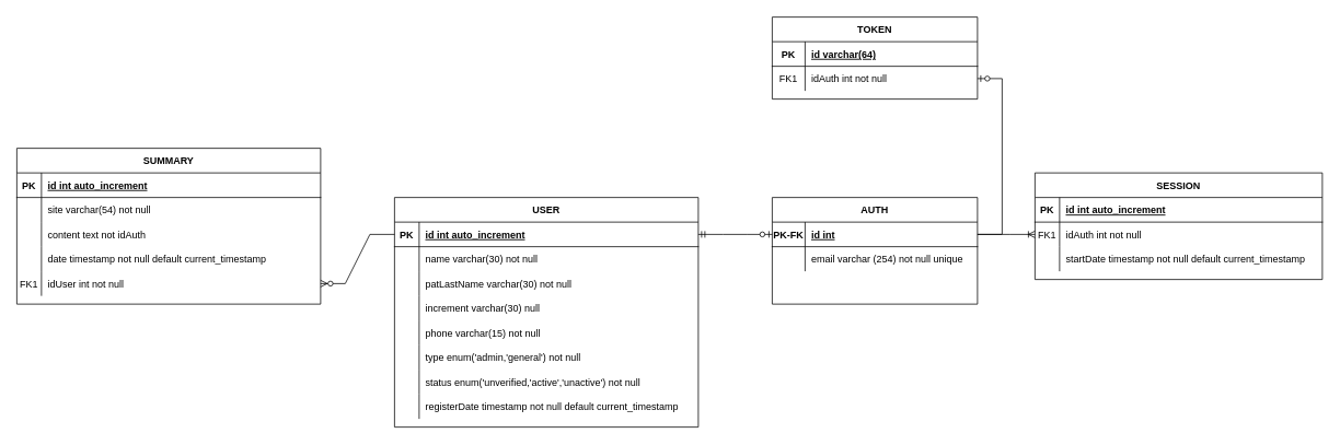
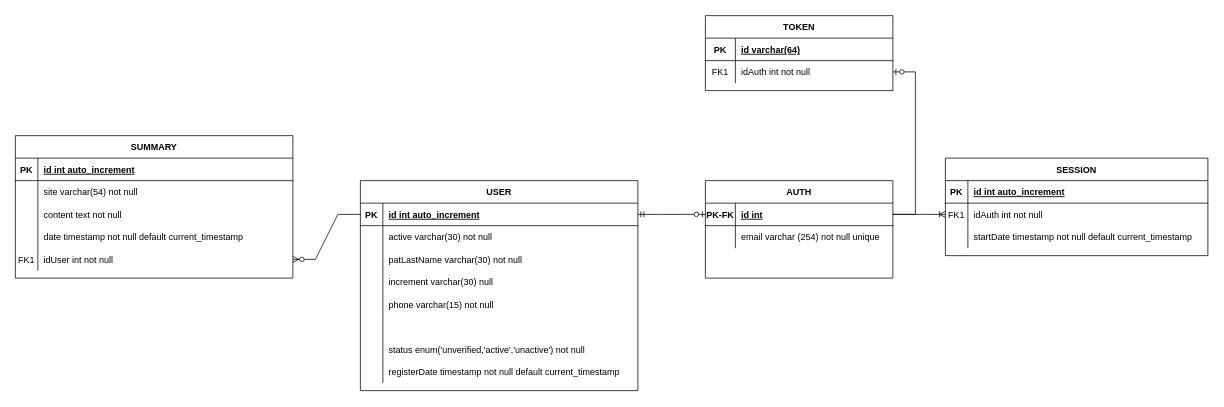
- <mxCell id="65" value="content text not idAuth" style="shape=partialRectangle;overflow=hidden;connectable=0;fillColor=none;top=0;left=0;bottom=0;right=0;align=left;spacingLeft=6;" vertex="1" parent="63"><mxGeometry x="30" width="340" height="30" as="geometry"><mxRectangle width="340" height="30" as="alternateBounds" /></mxGeometry></mxCell>
+ <mxCell id="65" value="content text not null" style="shape=partialRectangle;overflow=hidden;connectable=0;fillColor=none;top=0;left=0;bottom=0;right=0;align=left;spacingLeft=6;" vertex="1" parent="63"><mxGeometry x="30" width="340" height="30" as="geometry"><mxRectangle width="340" height="30" as="alternateBounds" /></mxGeometry></mxCell>
- <mxCell id="27" value="name varchar(30) not null" style="shape=partialRectangle;overflow=hidden;connectable=0;fillColor=none;top=0;left=0;bottom=0;right=0;align=left;spacingLeft=6;" vertex="1" parent="25"><mxGeometry x="30" width="340" height="30" as="geometry"><mxRectangle width="340" height="30" as="alternateBounds" /></mxGeometry></mxCell>
+ <mxCell id="27" value="active varchar(30) not null" style="shape=partialRectangle;overflow=hidden;connectable=0;fillColor=none;top=0;left=0;bottom=0;right=0;align=left;spacingLeft=6;" vertex="1" parent="25"><mxGeometry x="30" width="340" height="30" as="geometry"><mxRectangle width="340" height="30" as="alternateBounds" /></mxGeometry></mxCell>
- <mxCell id="39" value="type enum('admin,'general') not null" style="shape=partialRectangle;overflow=hidden;connectable=0;fillColor=none;top=0;left=0;bottom=0;right=0;align=left;spacingLeft=6;" vertex="1" parent="37"><mxGeometry x="30" width="340" height="30" as="geometry"><mxRectangle width="340" height="30" as="alternateBounds" /></mxGeometry></mxCell>
